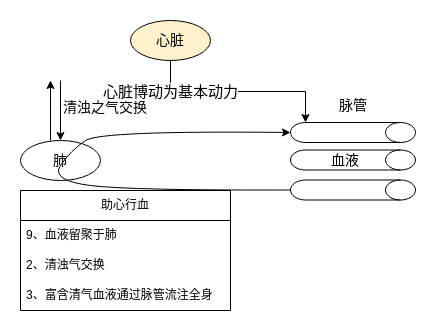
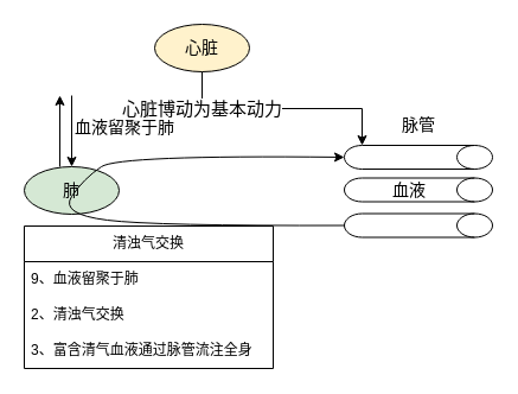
- <mxCell id="12" value="清浊之气交换" style="text;html=1;align=center;verticalAlign=middle;whiteSpace=wrap;rounded=0;fontSize=14;" vertex="1" parent="1"><mxGeometry x="60" y="92" width="90" height="30" as="geometry" /></mxCell>
+ <mxCell id="12" value="血液留聚于肺" style="text;html=1;align=center;verticalAlign=middle;whiteSpace=wrap;rounded=0;fontSize=14;" vertex="1" parent="1"><mxGeometry x="60" y="92" width="90" height="30" as="geometry" /></mxCell>
- <mxCell id="2" value="肺" style="ellipse;whiteSpace=wrap;html=1;fontSize=14;" vertex="1" parent="1"><mxGeometry x="20" y="140" width="80" height="40" as="geometry" /></mxCell>
+ <mxCell id="2" value="肺" style="ellipse;whiteSpace=wrap;html=1;fontSize=14;fillColor=#d5e8d4;" vertex="1" parent="1"><mxGeometry x="20" y="140" width="80" height="40" as="geometry" /></mxCell>
- <mxCell id="13" value="助心行血" style="swimlane;fontStyle=0;childLayout=stackLayout;horizontal=1;startSize=30;horizontalStack=0;resizeParent=1;resizeParentMax=0;resizeLast=0;collapsible=1;marginBottom=0;whiteSpace=wrap;html=1;" vertex="1" parent="1"><mxGeometry x="20" y="190" width="210" height="120" as="geometry" /></mxCell>
+ <mxCell id="13" value="清浊气交换" style="swimlane;fontStyle=0;childLayout=stackLayout;horizontal=1;startSize=30;horizontalStack=0;resizeParent=1;resizeParentMax=0;resizeLast=0;collapsible=1;marginBottom=0;whiteSpace=wrap;html=1;" vertex="1" parent="1"><mxGeometry x="20" y="190" width="210" height="120" as="geometry" /></mxCell>
